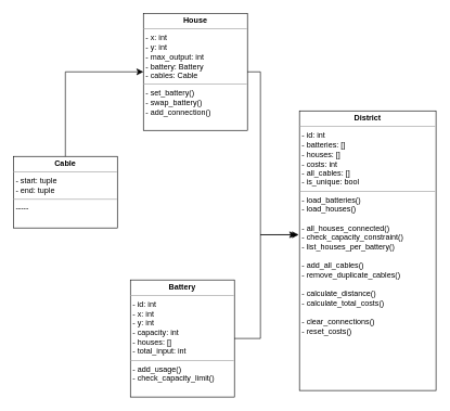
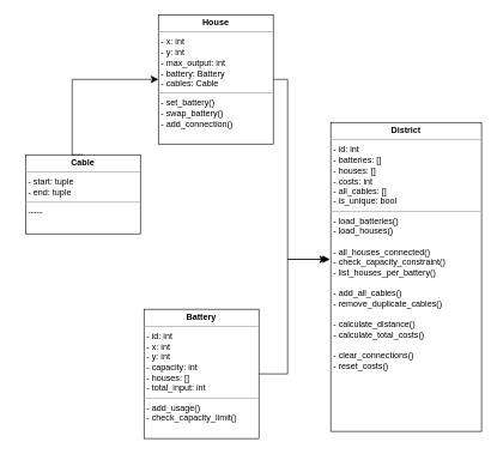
- <mxCell id="4" value="&lt;p style=&quot;margin:0px;margin-top:4px;text-align:center;&quot;&gt;&lt;b&gt;Cable&lt;/b&gt;&lt;/p&gt;&lt;hr size=&quot;1&quot;&gt;&lt;p style=&quot;margin:0px;margin-left:4px;&quot;&gt;- start: tuple&lt;/p&gt;&lt;p style=&quot;margin:0px;margin-left:4px;&quot;&gt;- end: tuple&lt;/p&gt;&lt;hr size=&quot;1&quot;&gt;&lt;p style=&quot;margin:0px;margin-left:4px;&quot;&gt;-----&lt;/p&gt;" style="verticalAlign=top;align=left;overflow=fill;fontSize=12;fontFamily=Helvetica;html=1;" parent="1" vertex="1"><mxGeometry x="20" y="240" width="160" height="110" as="geometry" /></mxCell>
+ <mxCell id="4" value="&lt;p style=&quot;margin:0px;margin-top:4px;text-align:center;&quot;&gt;&lt;b&gt;Cable&lt;/b&gt;&lt;/p&gt;&lt;hr size=&quot;1&quot;&gt;&lt;p style=&quot;margin:0px;margin-left:4px;&quot;&gt;- start: tuple&lt;/p&gt;&lt;p style=&quot;margin:0px;margin-left:4px;&quot;&gt;- end: tuple&lt;/p&gt;&lt;hr size=&quot;1&quot;&gt;&lt;p style=&quot;margin:0px;margin-left:4px;&quot;&gt;-----&lt;/p&gt;" style="verticalAlign=top;align=left;overflow=fill;fontSize=12;fontFamily=Helvetica;html=1;" parent="1" vertex="1"><mxGeometry x="35" y="215" width="160" height="110" as="geometry" /></mxCell>
